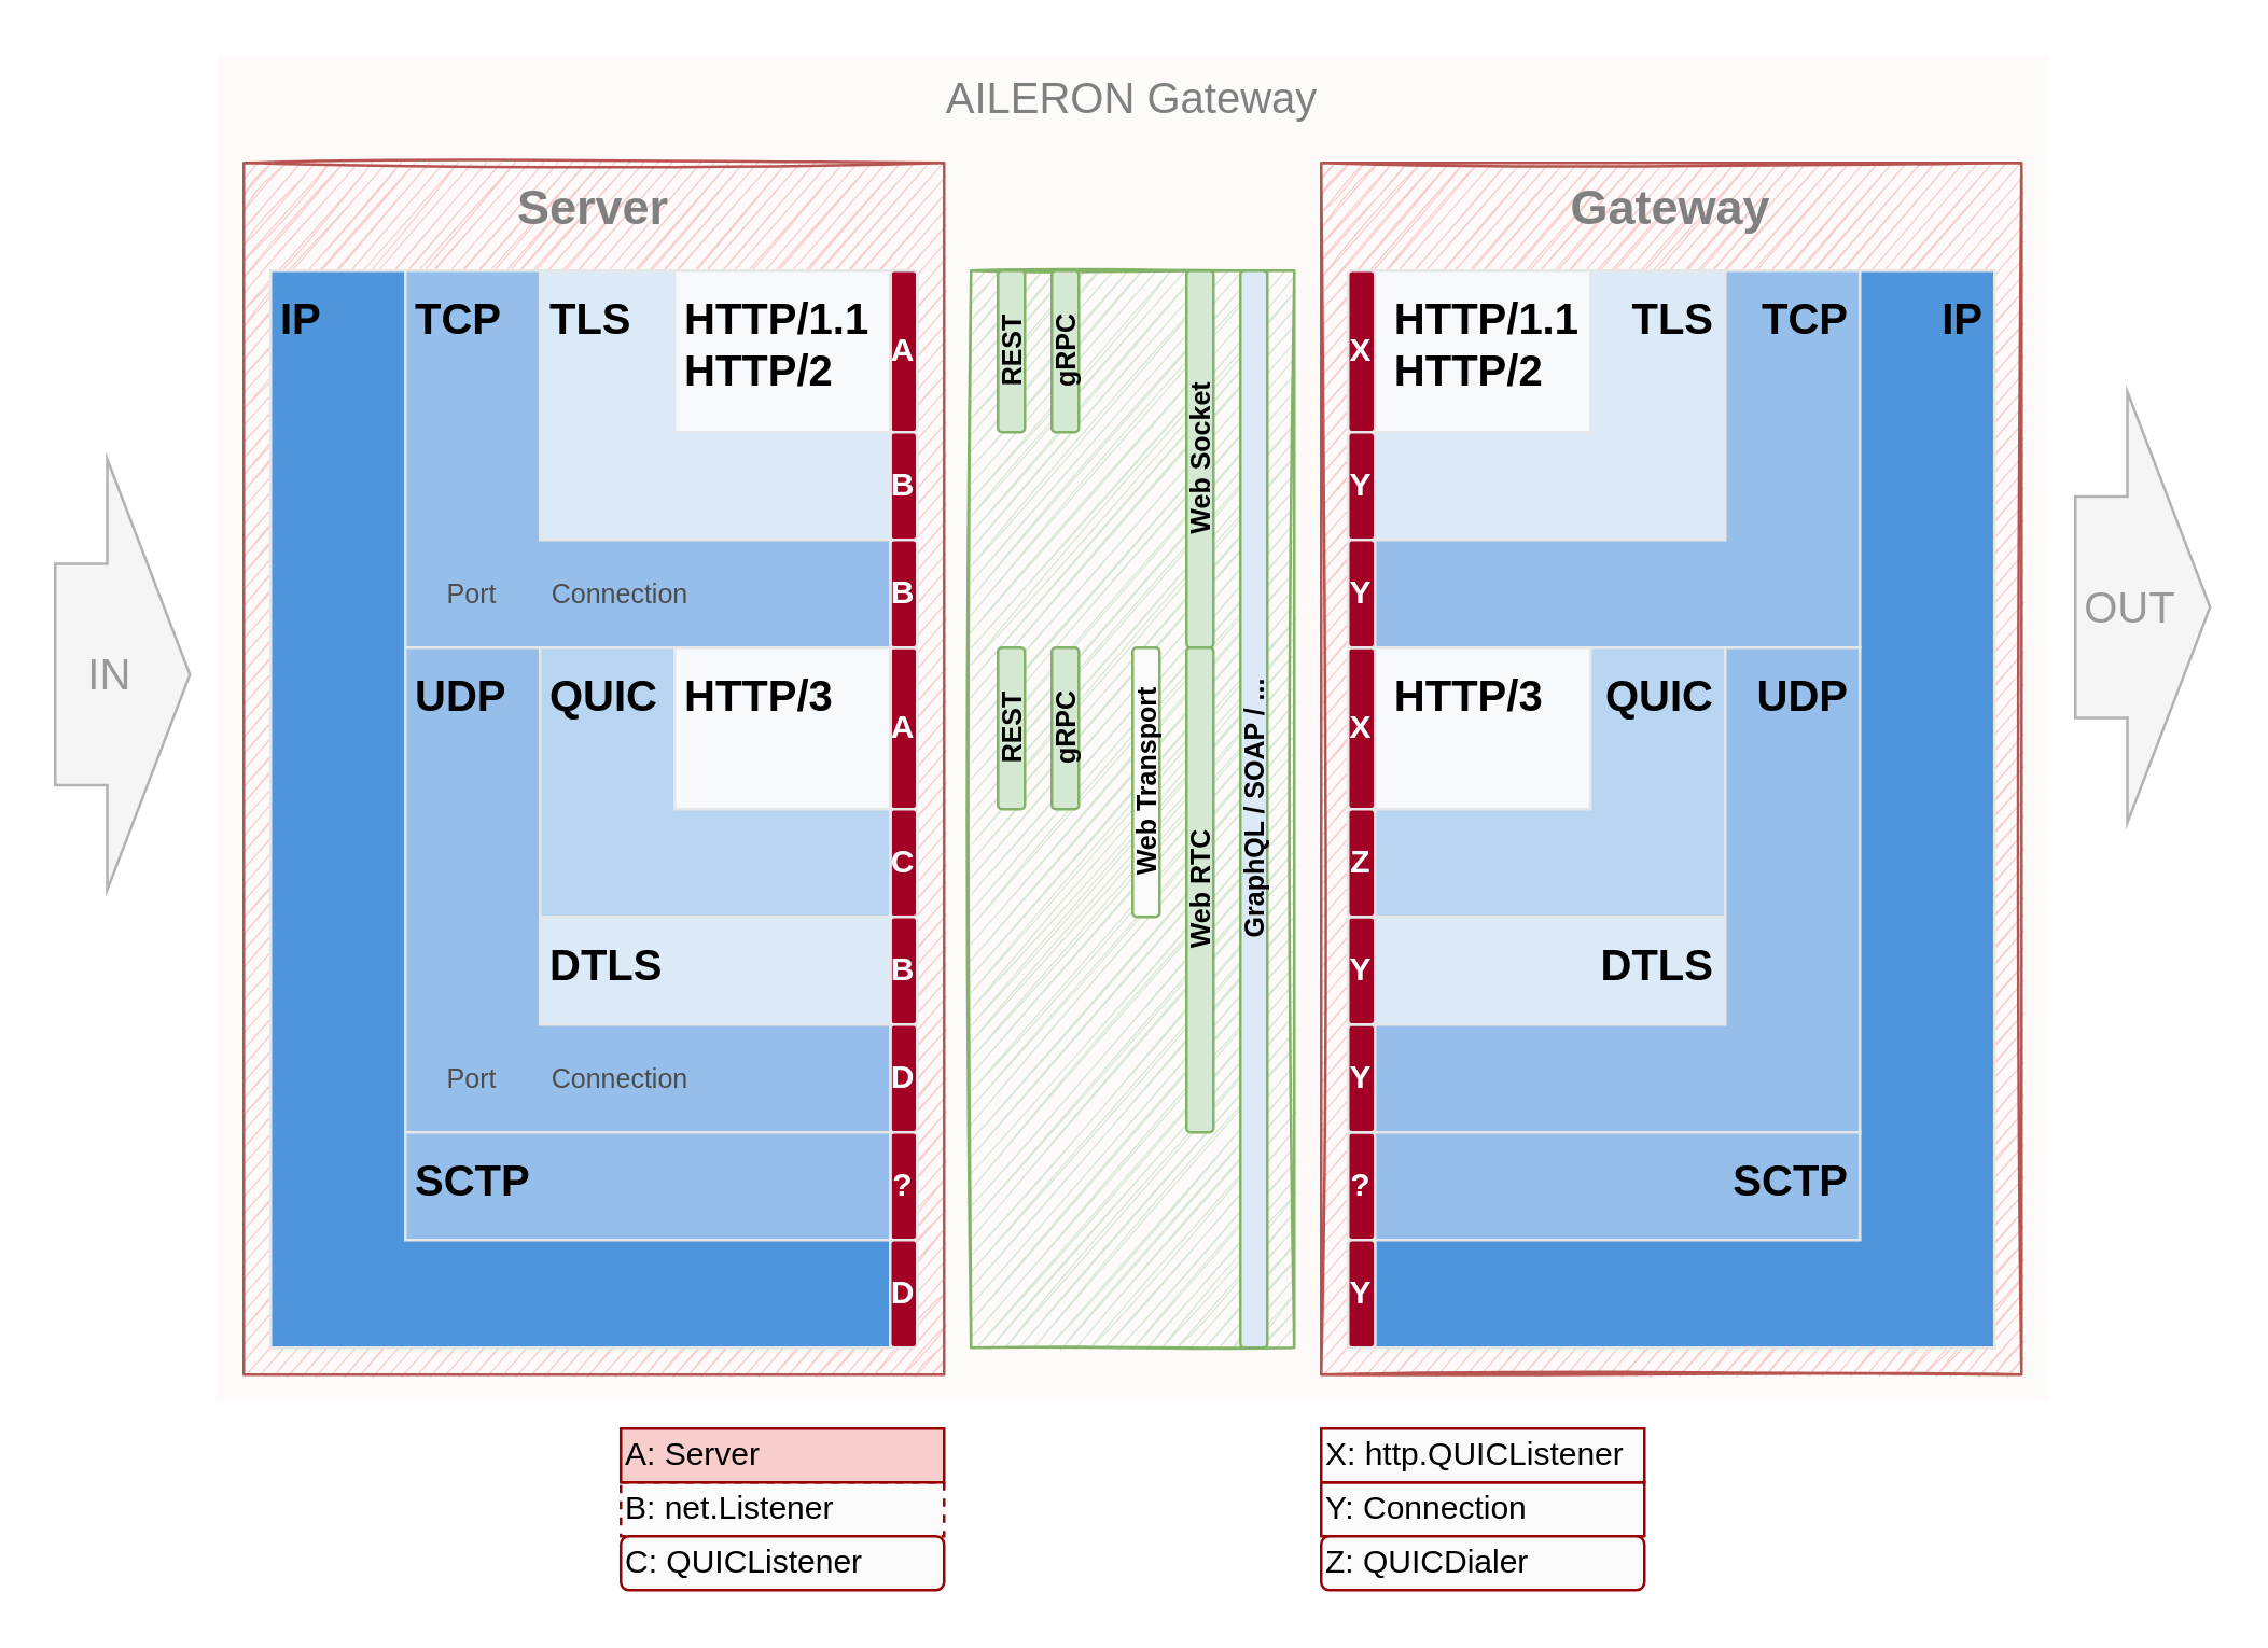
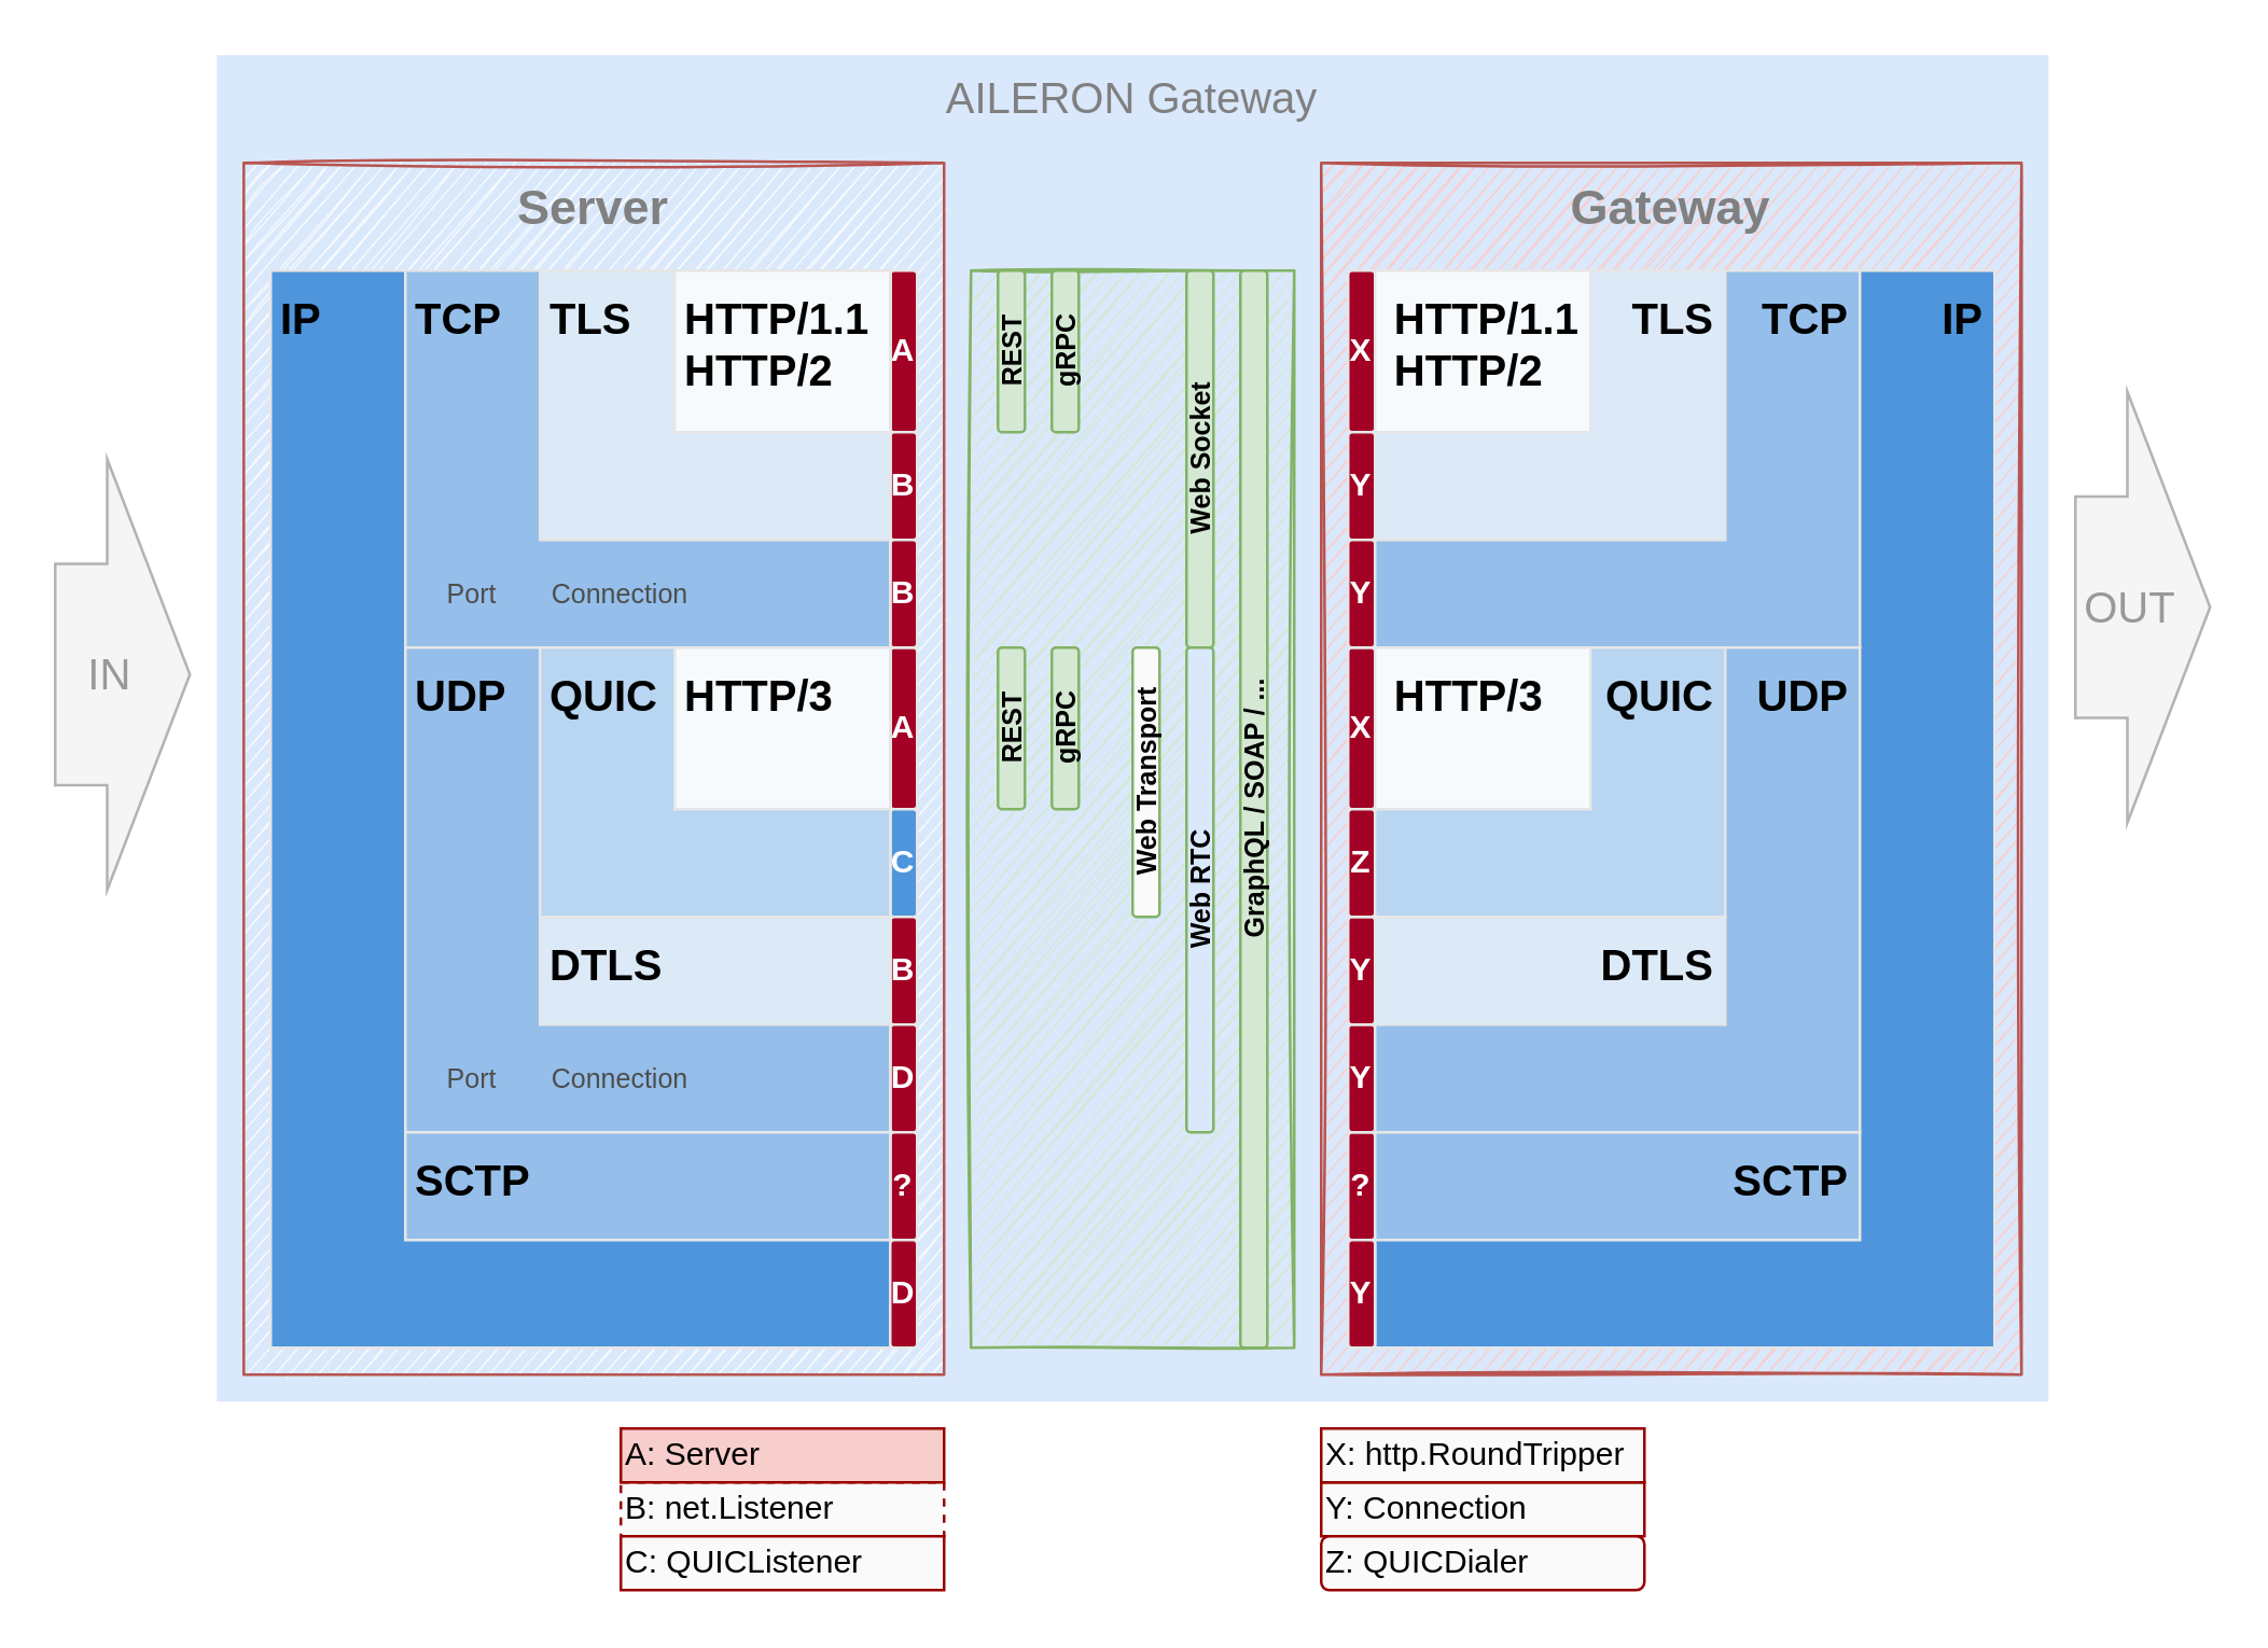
- <mxCell id="2" value="AILERON Gateway" style="rounded=0;whiteSpace=wrap;html=1;fontSize=16;strokeColor=none;fillColor=#FFFAFA;verticalAlign=top;fontColor=#808080;" parent="1" vertex="1"><mxGeometry x="80" y="20" width="680" height="500" as="geometry" /></mxCell>
+ <mxCell id="2" value="AILERON Gateway" style="rounded=0;whiteSpace=wrap;html=1;fontSize=16;strokeColor=none;fillColor=#dae8fc;verticalAlign=top;fontColor=#808080;" parent="1" vertex="1"><mxGeometry x="80" y="20" width="680" height="500" as="geometry" /></mxCell>
- <mxCell id="4" value="Server" style="rounded=0;whiteSpace=wrap;html=1;sketch=1;fontSize=18;strokeColor=#b85450;strokeWidth=1;fillColor=#f8cecc;verticalAlign=top;fontStyle=1;imageAspect=0;fontColor=#808080;" parent="1" vertex="1"><mxGeometry x="90" y="60" width="260" height="450" as="geometry" /></mxCell>
+ <mxCell id="4" value="Server" style="rounded=0;whiteSpace=wrap;html=1;sketch=1;fontSize=18;strokeColor=#b85450;strokeWidth=1;fillColor=#f7fafd;verticalAlign=top;fontStyle=1;imageAspect=0;fontColor=#808080;" parent="1" vertex="1"><mxGeometry x="90" y="60" width="260" height="450" as="geometry" /></mxCell>
- <mxCell id="61" value="GraphQL / SOAP / ..." style="rounded=1;whiteSpace=wrap;html=1;fillColor=#dceaf8;strokeColor=#82b366;fontSize=10;verticalAlign=middle;horizontal=0;fontStyle=1;" parent="1" vertex="1"><mxGeometry x="460" y="100" width="10" height="400" as="geometry" /></mxCell>
+ <mxCell id="61" value="GraphQL / SOAP / ..." style="rounded=1;whiteSpace=wrap;html=1;fillColor=#d5e8d4;strokeColor=#82b366;fontSize=10;verticalAlign=middle;horizontal=0;fontStyle=1" parent="1" vertex="1"><mxGeometry x="460" y="100" width="10" height="400" as="geometry" /></mxCell>
- <mxCell id="18" value="C" style="rounded=1;whiteSpace=wrap;html=1;fillColor=#a20025;fontColor=#ffffff;strokeColor=#E6E6E6;fontStyle=1" parent="1" vertex="1"><mxGeometry x="330" y="300" width="10" height="40" as="geometry" /></mxCell>
+ <mxCell id="18" value="C" style="rounded=1;whiteSpace=wrap;html=1;fillColor=#4e95dc;fontColor=#ffffff;strokeColor=#E6E6E6;fontStyle=1;" parent="1" vertex="1"><mxGeometry x="330" y="300" width="10" height="40" as="geometry" /></mxCell>
- <mxCell id="55" value="Web RTC" style="rounded=1;whiteSpace=wrap;html=1;fillColor=#d5e8d4;strokeColor=#82b366;fontSize=10;verticalAlign=middle;horizontal=0;fontStyle=1" parent="1" vertex="1"><mxGeometry x="440" y="240" width="10" height="180" as="geometry" /></mxCell>
+ <mxCell id="55" value="Web RTC" style="rounded=1;whiteSpace=wrap;html=1;fillColor=#dae8fc;strokeColor=#82b366;fontSize=10;verticalAlign=middle;horizontal=0;fontStyle=1;" parent="1" vertex="1"><mxGeometry x="440" y="240" width="10" height="180" as="geometry" /></mxCell>
- <mxCell id="12" value="X: http.QUICListener" style="rounded=0;whiteSpace=wrap;html=1;strokeColor=#990000;fillColor=#FAFAFA;align=left;" parent="1" vertex="1"><mxGeometry x="490" y="530" width="120" height="20" as="geometry" /></mxCell>
+ <mxCell id="12" value="X: http.RoundTripper" style="rounded=0;whiteSpace=wrap;html=1;strokeColor=#990000;fillColor=#FAFAFA;align=left;" parent="1" vertex="1"><mxGeometry x="490" y="530" width="120" height="20" as="geometry" /></mxCell>
- <mxCell id="10" value="C: QUICListener" style="whiteSpace=wrap;html=1;strokeColor=#990000;fillColor=#FAFAFA;align=left;rounded=1;" parent="1" vertex="1"><mxGeometry x="230" y="570" width="120" height="20" as="geometry" /></mxCell>
+ <mxCell id="10" value="C: QUICListener" style="rounded=0;whiteSpace=wrap;html=1;strokeColor=#990000;fillColor=#FAFAFA;align=left;" parent="1" vertex="1"><mxGeometry x="230" y="570" width="120" height="20" as="geometry" /></mxCell>
